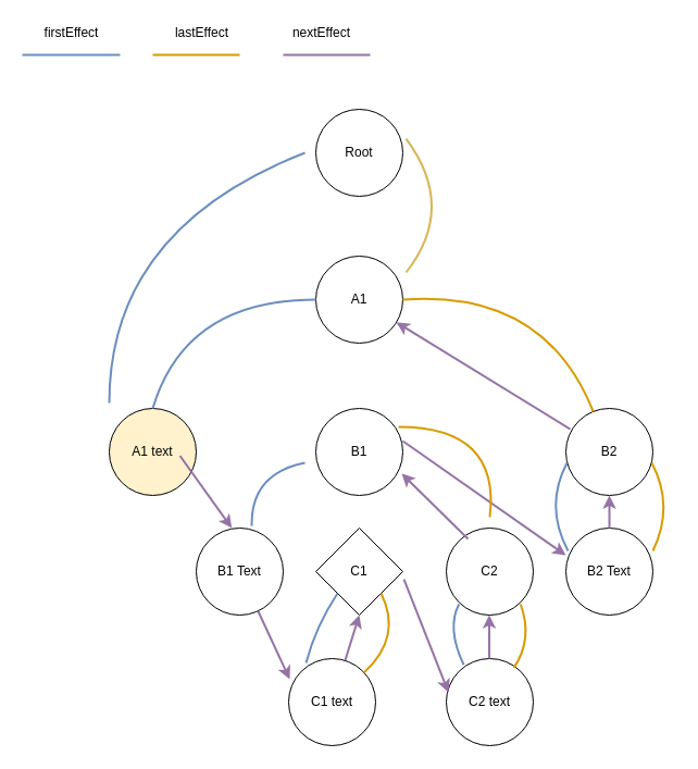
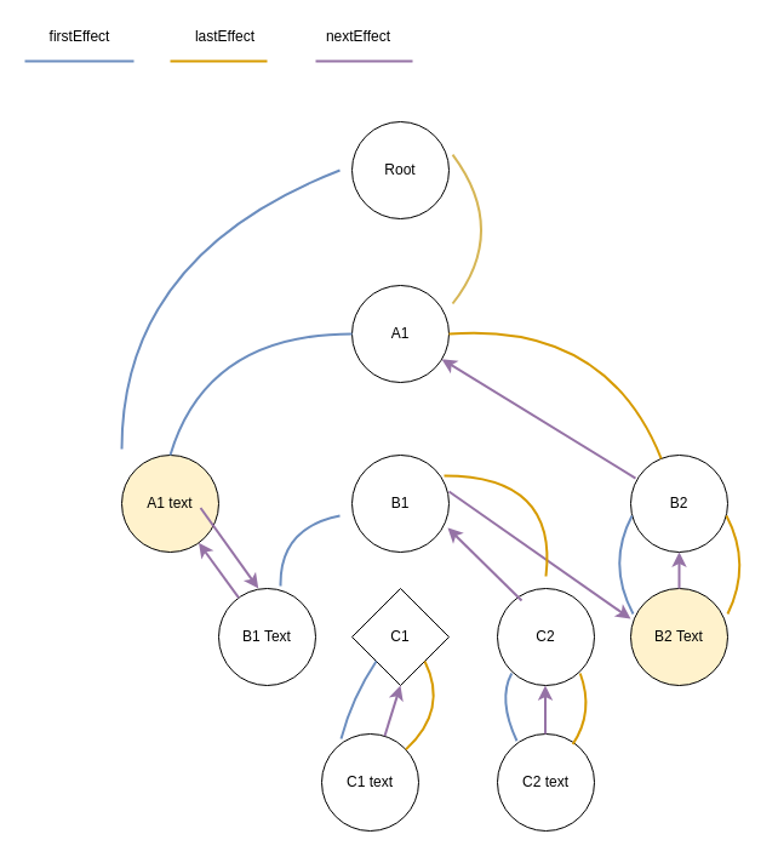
- <mxCell id="11" value="B2 Text" style="ellipse;whiteSpace=wrap;html=1;aspect=fixed;" parent="1" vertex="1"><mxGeometry x="520" y="485" width="80" height="80" as="geometry" /></mxCell>
+ <mxCell id="11" value="B2 Text" style="ellipse;whiteSpace=wrap;html=1;aspect=fixed;fillColor=#fff2cc;" parent="1" vertex="1"><mxGeometry x="520" y="485" width="80" height="80" as="geometry" /></mxCell>
- <mxCell id="26" value="" style="endArrow=classic;html=1;strokeWidth=2;curved=1;exitX=1.013;exitY=0.588;exitDx=0;exitDy=0;exitPerimeter=0;entryX=0.025;entryY=0.388;entryDx=0;entryDy=0;entryPerimeter=0;fillColor=#e1d5e7;strokeColor=#9673a6;" edge="1" parent="1" source="8" target="9"><mxGeometry width="50" height="50" relative="1" as="geometry"><mxPoint x="580" y="545" as="sourcePoint" /><mxPoint x="630" y="495" as="targetPoint" /></mxGeometry></mxCell>
- <mxCell id="22" value="" style="endArrow=classic;html=1;strokeWidth=2;curved=1;fillColor=#e1d5e7;strokeColor=#9673a6;entryX=0.013;entryY=0.238;entryDx=0;entryDy=0;entryPerimeter=0;" edge="1" parent="1" source="6" target="10"><mxGeometry width="50" height="50" relative="1" as="geometry"><mxPoint x="250" y="575" as="sourcePoint" /><mxPoint x="280" y="615" as="targetPoint" /></mxGeometry></mxCell>
+ <mxCell id="22" value="" style="endArrow=classic;html=1;strokeWidth=2;curved=1;fillColor=#e1d5e7;strokeColor=#9673a6;" edge="1" parent="1" source="6" target="5"><mxGeometry width="50" height="50" relative="1" as="geometry"><mxPoint x="250" y="575" as="sourcePoint" /><mxPoint x="280" y="615" as="targetPoint" /></mxGeometry></mxCell>
